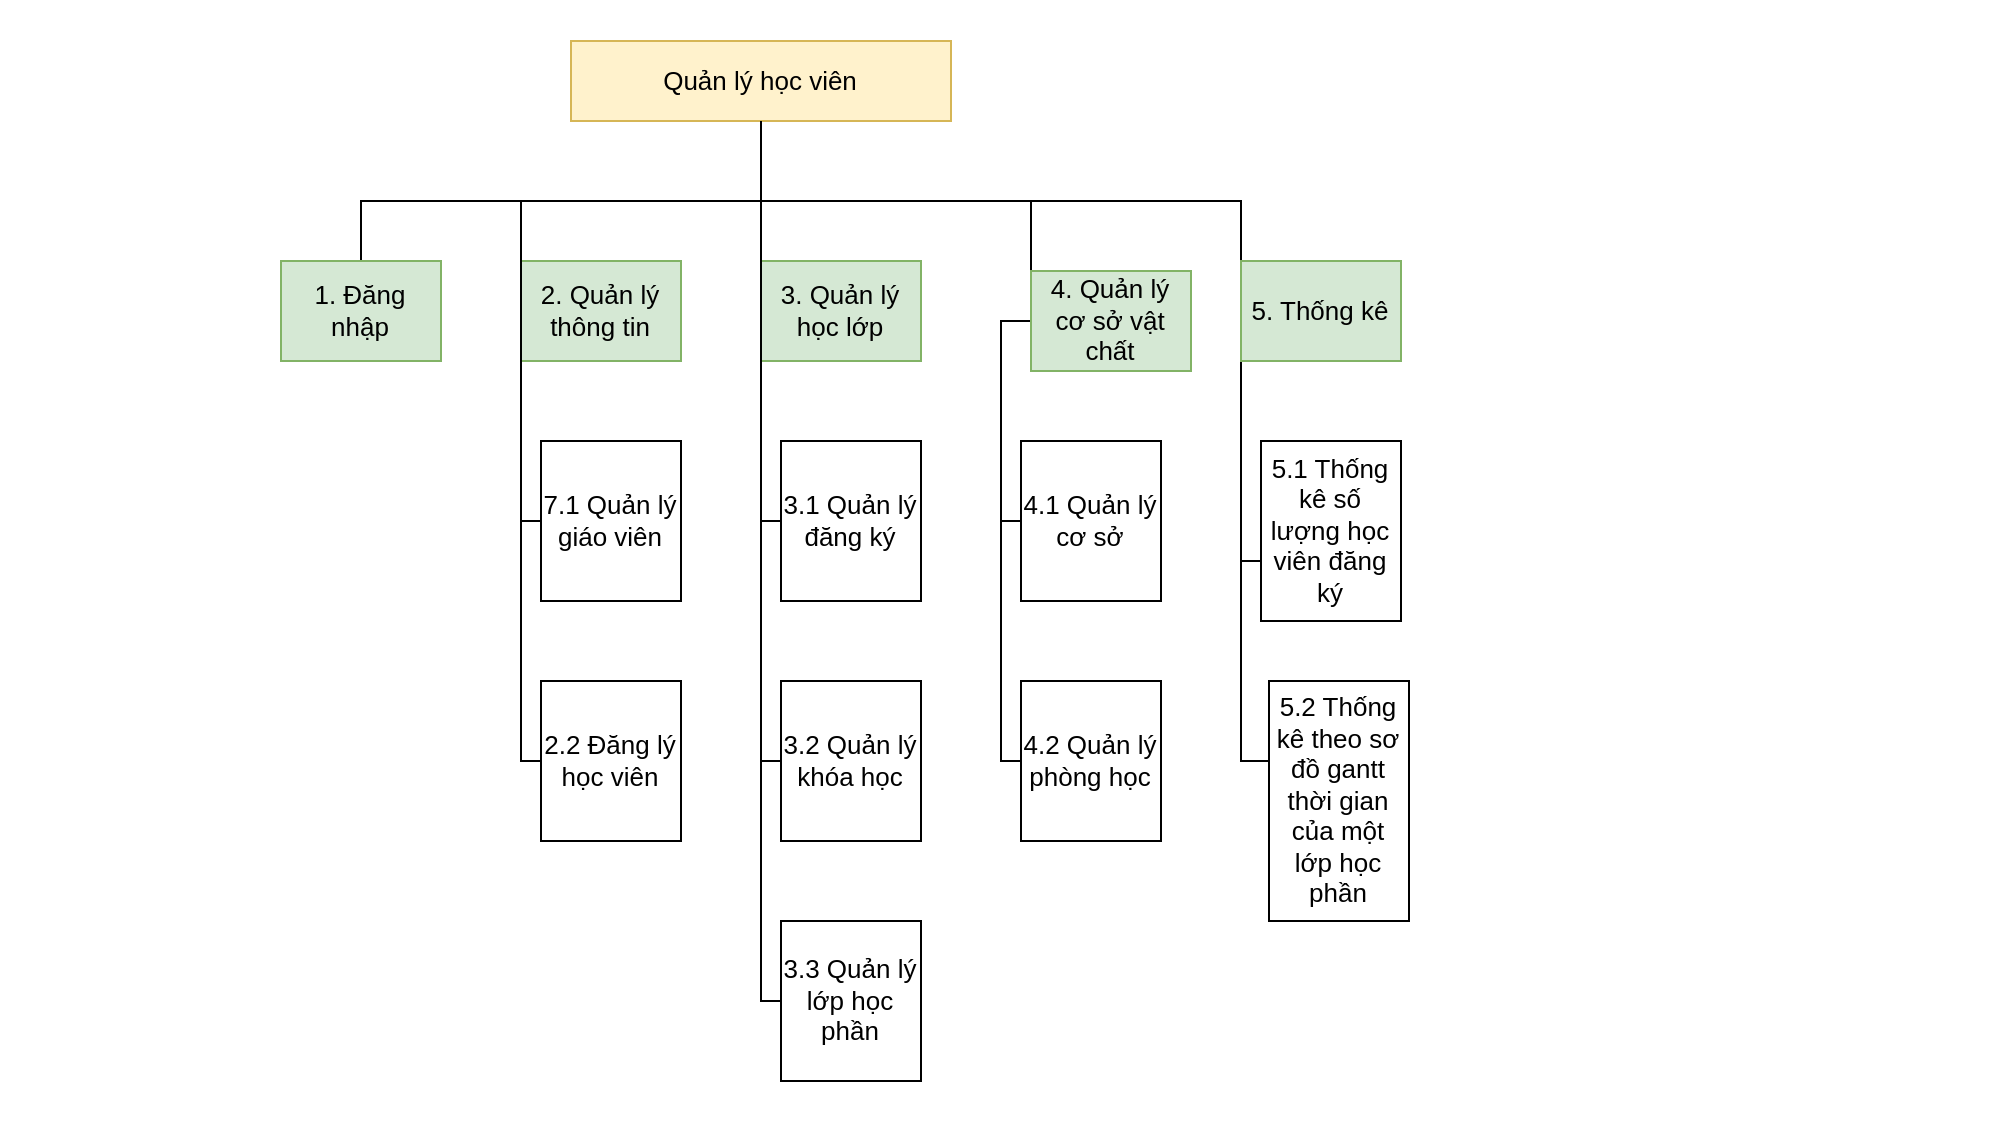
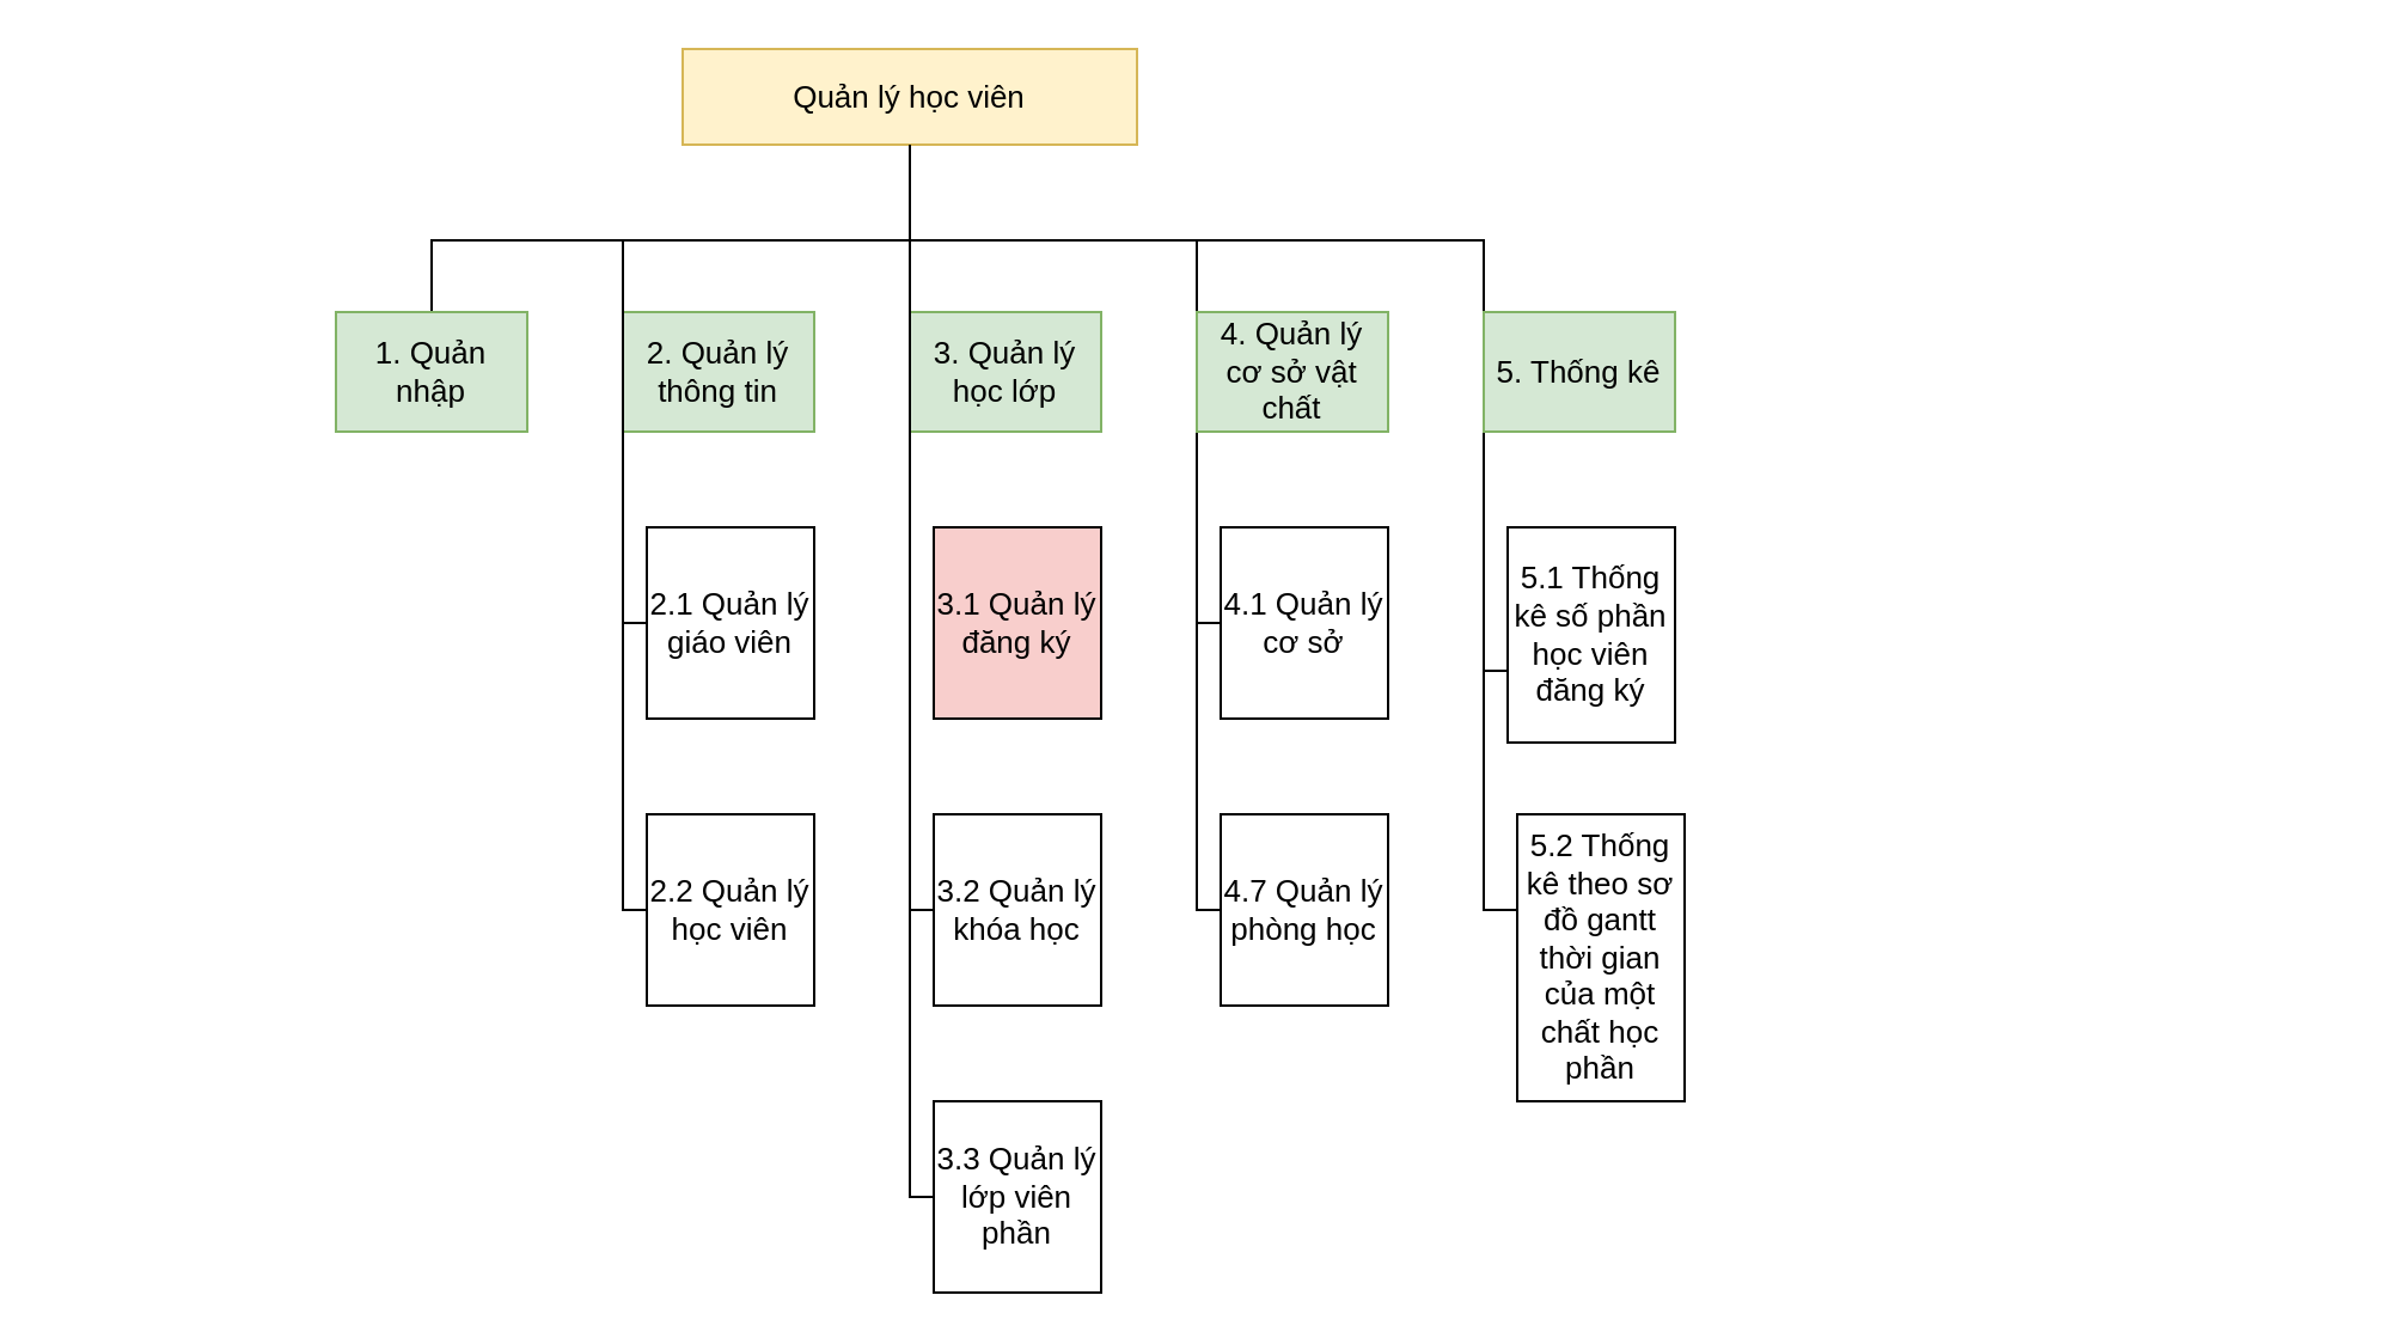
- <mxCell id="7" value="1. Đăng nhập" style="rounded=0;whiteSpace=wrap;html=1;imageWidth=24;fontSize=13;fillColor=#d5e8d4;strokeColor=#82b366;" parent="1" vertex="1"><mxGeometry x="140" y="130" width="80" height="50" as="geometry" /></mxCell>
+ <mxCell id="7" value="1. Quản nhập" style="rounded=0;whiteSpace=wrap;html=1;imageWidth=24;fontSize=13;fillColor=#d5e8d4;strokeColor=#82b366;" parent="1" vertex="1"><mxGeometry x="140" y="130" width="80" height="50" as="geometry" /></mxCell>
- <mxCell id="23" value="4. Quản lý&lt;div&gt;cơ sở vật chất&lt;/div&gt;" style="rounded=0;whiteSpace=wrap;html=1;imageWidth=24;fontSize=13;fillColor=#d5e8d4;strokeColor=#82b366;" parent="1" vertex="1"><mxGeometry x="515" y="135" width="80" height="50" as="geometry" /></mxCell>
+ <mxCell id="23" value="4. Quản lý&lt;div&gt;cơ sở vật chất&lt;/div&gt;" style="rounded=0;whiteSpace=wrap;html=1;imageWidth=24;fontSize=13;fillColor=#d5e8d4;strokeColor=#82b366;" parent="1" vertex="1"><mxGeometry x="500" y="130" width="80" height="50" as="geometry" /></mxCell>
- <mxCell id="18" value="7.1 Quản lý&lt;div&gt;giáo viên&lt;/div&gt;" style="rounded=0;whiteSpace=wrap;html=1;fontSize=13;" parent="1" vertex="1"><mxGeometry x="270" y="220" width="70" height="80" as="geometry" /></mxCell>
+ <mxCell id="18" value="2.1 Quản lý&lt;div&gt;giáo viên&lt;/div&gt;" style="rounded=0;whiteSpace=wrap;html=1;fontSize=13;" parent="1" vertex="1"><mxGeometry x="270" y="220" width="70" height="80" as="geometry" /></mxCell>
- <mxCell id="11" style="edgeStyle=orthogonalEdgeStyle;rounded=0;orthogonalLoop=1;jettySize=auto;html=1;exitX=0;exitY=0.5;exitDx=0;exitDy=0;entryX=0;entryY=0.5;entryDx=0;entryDy=0;endArrow=none;endFill=0;" parent="1" source="13" target="16" edge="1"><mxGeometry relative="1" as="geometry"><Array as="points"><mxPoint x="380" y="260" /></Array></mxGeometry></mxCell>
- <mxCell id="16" value="3.1 Quản lý đăng ký" style="rounded=0;whiteSpace=wrap;html=1;fontSize=13;" parent="1" vertex="1"><mxGeometry x="390" y="220" width="70" height="80" as="geometry" /></mxCell>
+ <mxCell id="16" value="3.1 Quản lý đăng ký" style="rounded=0;whiteSpace=wrap;html=1;fontSize=13;fillColor=#f8cecc;" parent="1" vertex="1"><mxGeometry x="390" y="220" width="70" height="80" as="geometry" /></mxCell>
- <mxCell id="32" value="5.1 Thống kê số lượng học viên đăng ký" style="rounded=0;whiteSpace=wrap;html=1;fontSize=13;" parent="1" vertex="1"><mxGeometry x="630" y="220" width="70" height="90" as="geometry" /></mxCell>
+ <mxCell id="32" value="5.1 Thống kê số phần học viên đăng ký" style="rounded=0;whiteSpace=wrap;html=1;fontSize=13;" parent="1" vertex="1"><mxGeometry x="630" y="220" width="70" height="90" as="geometry" /></mxCell>
- <mxCell id="34" value="2.2 Đăng lý học viên" style="rounded=0;whiteSpace=wrap;html=1;fontSize=13;" parent="1" vertex="1"><mxGeometry x="270" y="340" width="70" height="80" as="geometry" /></mxCell>
+ <mxCell id="34" value="2.2 Quản lý học viên" style="rounded=0;whiteSpace=wrap;html=1;fontSize=13;" parent="1" vertex="1"><mxGeometry x="270" y="340" width="70" height="80" as="geometry" /></mxCell>
- <mxCell id="25" value="4.2 Quản lý phòng học" style="rounded=0;whiteSpace=wrap;html=1;fontSize=13;" parent="1" vertex="1"><mxGeometry x="510" y="340" width="70" height="80" as="geometry" /></mxCell>
+ <mxCell id="25" value="4.7 Quản lý phòng học" style="rounded=0;whiteSpace=wrap;html=1;fontSize=13;" parent="1" vertex="1"><mxGeometry x="510" y="340" width="70" height="80" as="geometry" /></mxCell>
- <mxCell id="33" value="5.2 Thống kê theo sơ đồ gantt thời gian của một lớp học phần" style="rounded=0;whiteSpace=wrap;html=1;fontSize=13;" parent="1" vertex="1"><mxGeometry x="634" y="340" width="70" height="120" as="geometry" /></mxCell>
+ <mxCell id="33" value="5.2 Thống kê theo sơ đồ gantt thời gian của một chất học phần" style="rounded=0;whiteSpace=wrap;html=1;fontSize=13;" parent="1" vertex="1"><mxGeometry x="634" y="340" width="70" height="120" as="geometry" /></mxCell>
- <mxCell id="36" value="3.3 Quản lý lớp học phần" style="rounded=0;whiteSpace=wrap;html=1;fontSize=13;" parent="1" vertex="1"><mxGeometry x="390" y="460" width="70" height="80" as="geometry" /></mxCell>
+ <mxCell id="36" value="3.3 Quản lý lớp viên phần" style="rounded=0;whiteSpace=wrap;html=1;fontSize=13;" parent="1" vertex="1"><mxGeometry x="390" y="460" width="70" height="80" as="geometry" /></mxCell>
